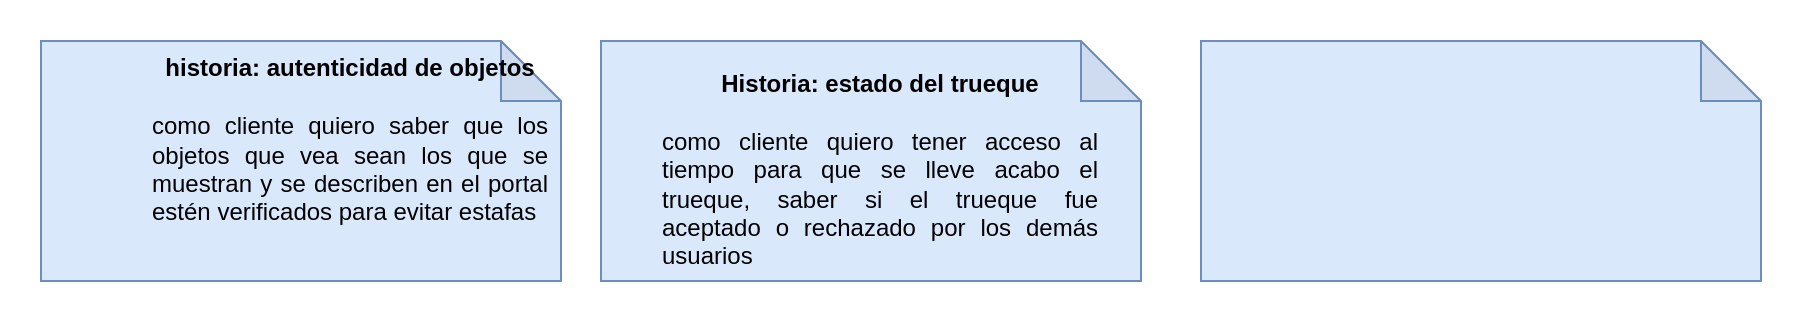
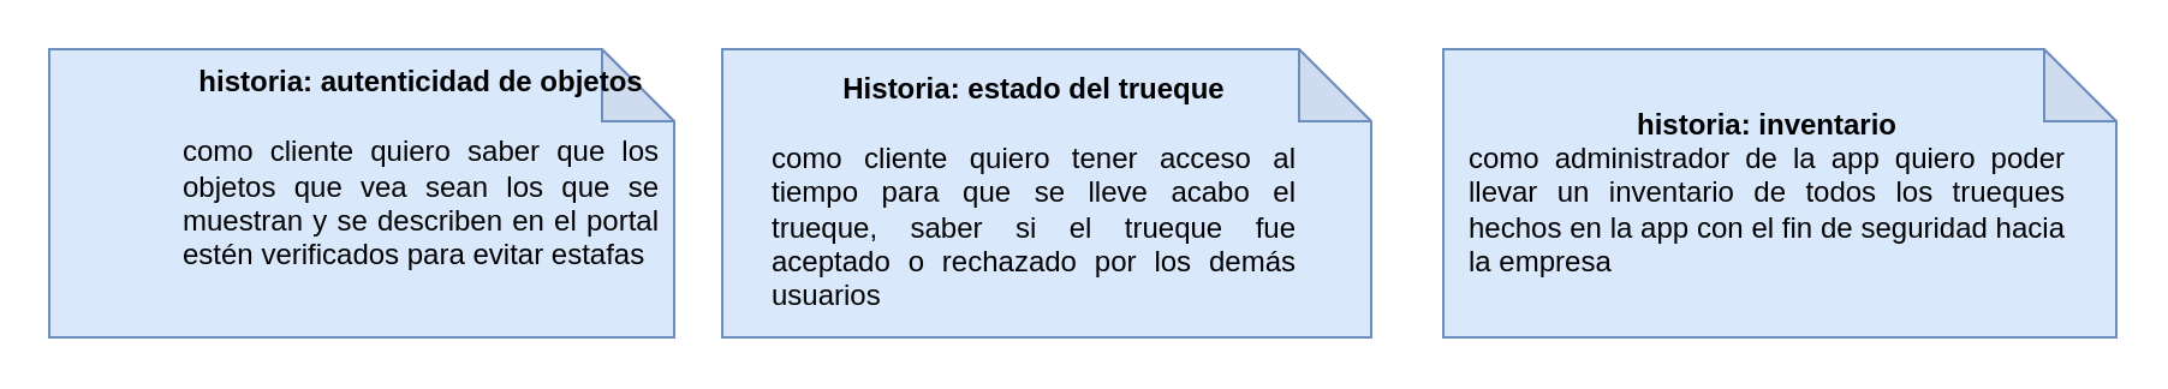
+ <mxCell id="7" value="&lt;b&gt;historia: inventario&lt;/b&gt;&lt;br&gt;&lt;div style=&quot;text-align: justify&quot;&gt;como administrador de la app quiero poder llevar un inventario de todos los trueques hechos en la app con el fin de seguridad hacia la empresa&amp;nbsp;&lt;/div&gt;" style="text;html=1;strokeColor=none;fillColor=none;align=center;verticalAlign=middle;whiteSpace=wrap;rounded=0;" parent="1" vertex="1"><mxGeometry x="610" y="30" width="250" height="100" as="geometry" /></mxCell>
- <mxCell id="5" value="&lt;b&gt;Historia: estado del trueque&lt;/b&gt;&lt;br&gt;&lt;div style=&quot;text-align: justify&quot;&gt;&lt;br&gt;&lt;/div&gt;&lt;div style=&quot;text-align: justify&quot;&gt;como cliente quiero tener acceso al tiempo para que se lleve acabo el trueque, saber si el trueque fue aceptado o rechazado por los demás usuarios&lt;/div&gt;" style="text;html=1;strokeColor=none;fillColor=none;align=center;verticalAlign=middle;whiteSpace=wrap;rounded=0;" parent="1" vertex="1"><mxGeometry x="330" y="40" width="220" height="90" as="geometry" /></mxCell>
+ <mxCell id="5" value="&lt;b&gt;Historia: estado del trueque&lt;/b&gt;&lt;br&gt;&lt;div style=&quot;text-align: justify&quot;&gt;&lt;br&gt;&lt;/div&gt;&lt;div style=&quot;text-align: justify&quot;&gt;como cliente quiero tener acceso al tiempo para que se lleve acabo el trueque, saber si el trueque fue aceptado o rechazado por los demás usuarios&lt;/div&gt;" style="text;html=1;strokeColor=none;fillColor=none;align=center;verticalAlign=middle;whiteSpace=wrap;rounded=0;" parent="1" vertex="1"><mxGeometry x="320" y="35" width="220" height="90" as="geometry" /></mxCell>
